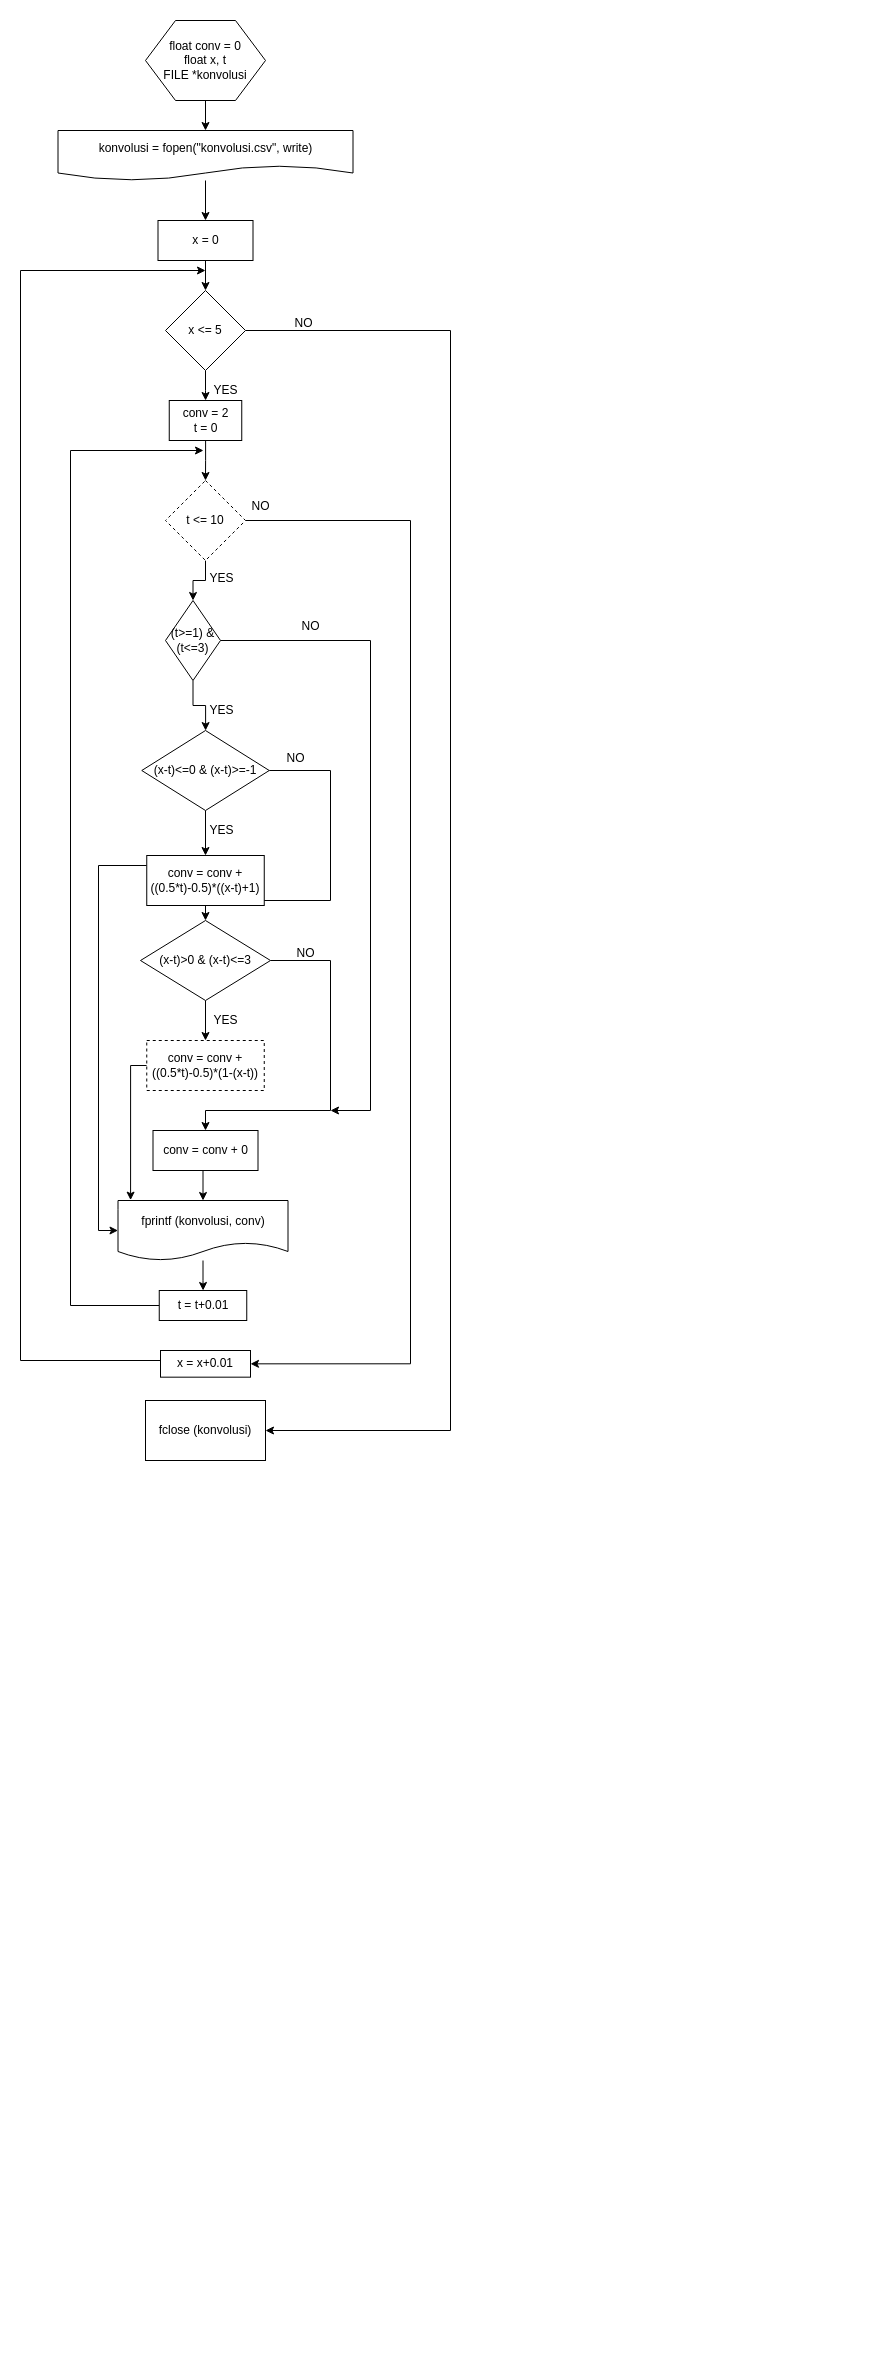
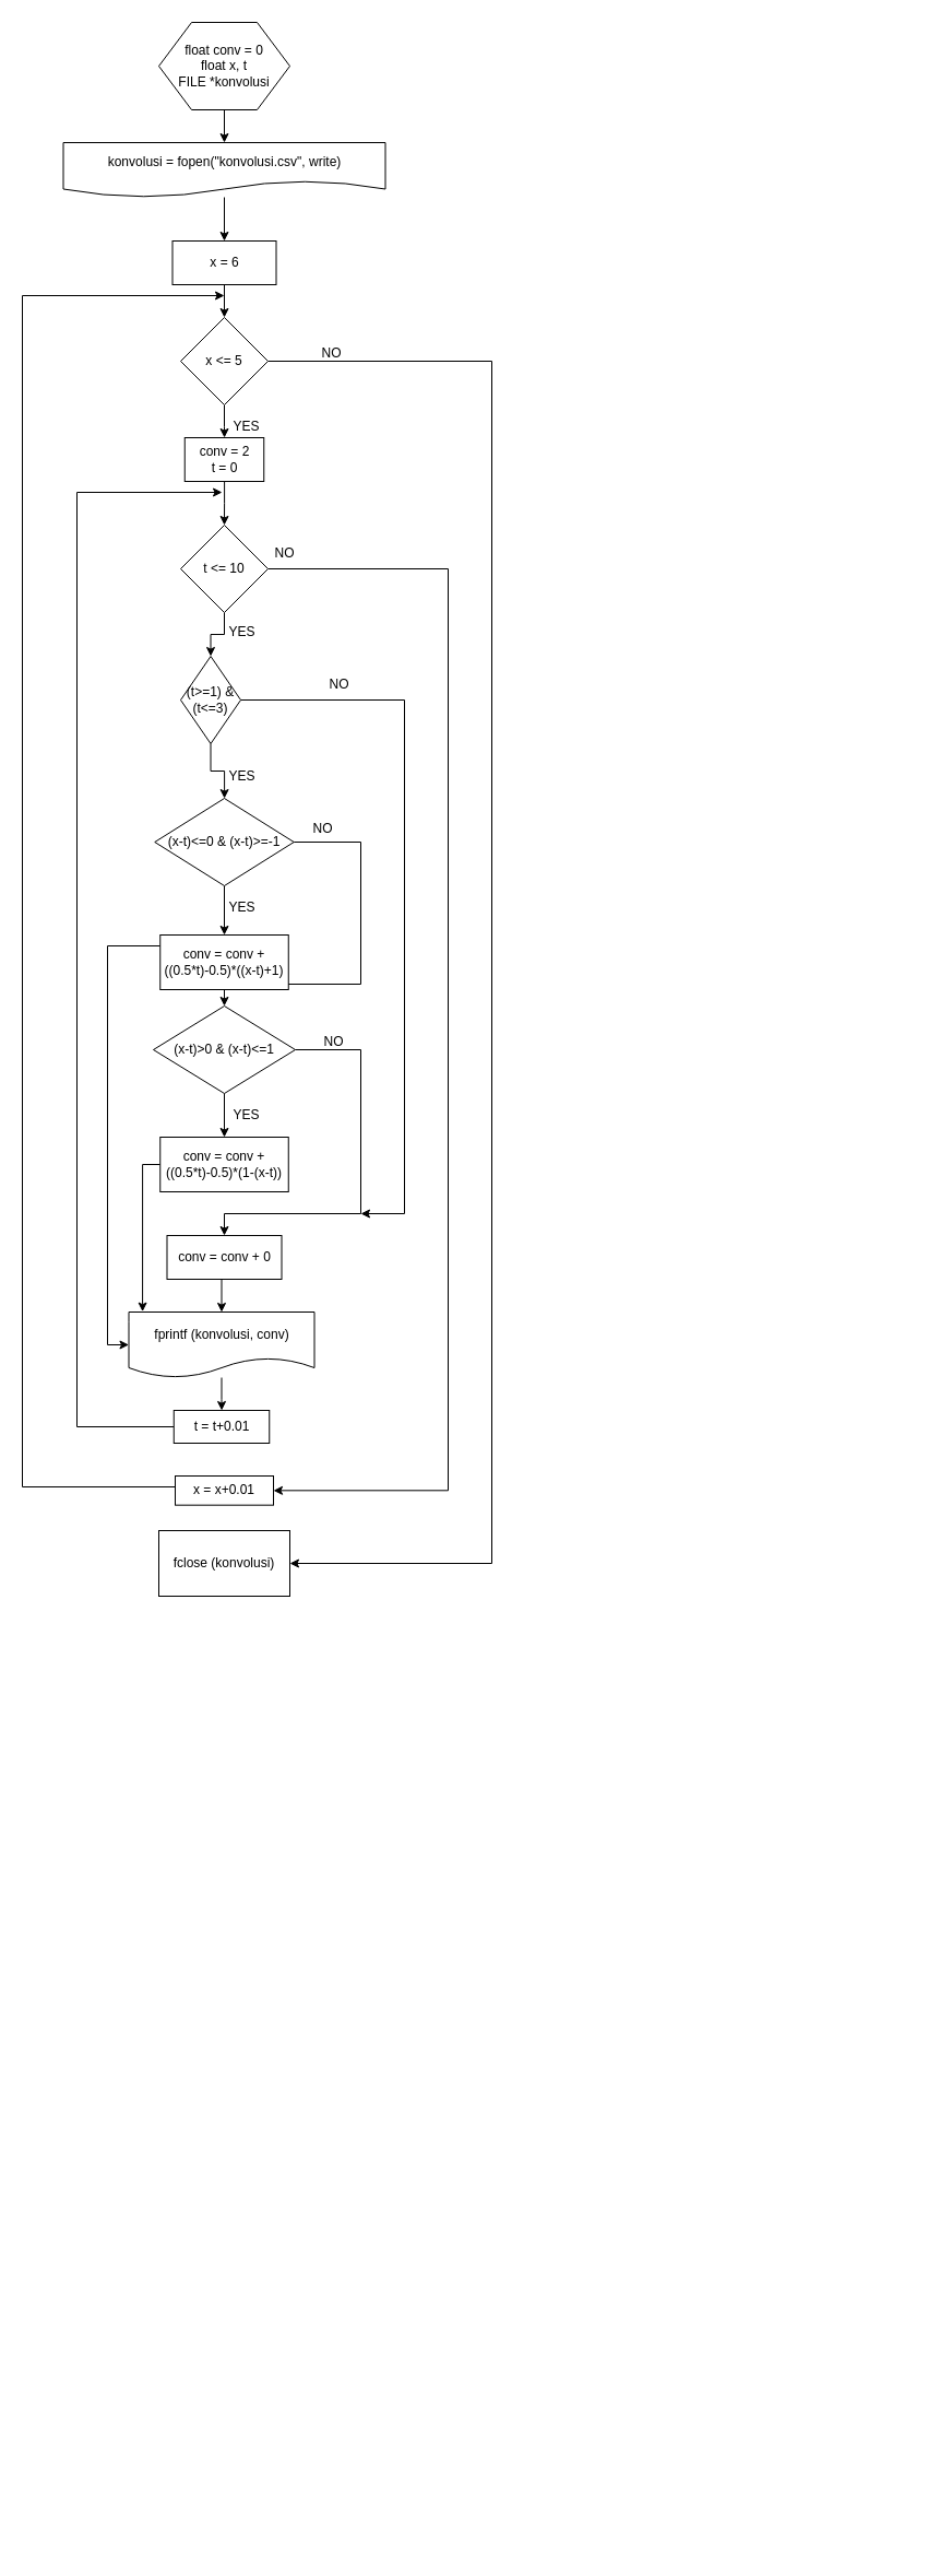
- <mxCell id="8" value="x = 0" style="rounded=0;whiteSpace=wrap;html=1;" parent="1" vertex="1"><mxGeometry x="157.5" y="220" width="95" height="40" as="geometry" /></mxCell>
+ <mxCell id="8" value="x = 6" style="rounded=0;whiteSpace=wrap;html=1;" parent="1" vertex="1"><mxGeometry x="157.5" y="220" width="95" height="40" as="geometry" /></mxCell>
- <mxCell id="17" value="t &amp;lt;= 10" style="rhombus;whiteSpace=wrap;html=1;dashed=1;" parent="1" vertex="1"><mxGeometry x="165" y="480" width="80" height="80" as="geometry" /></mxCell>
+ <mxCell id="17" value="t &amp;lt;= 10" style="rhombus;whiteSpace=wrap;html=1;" parent="1" vertex="1"><mxGeometry x="165" y="480" width="80" height="80" as="geometry" /></mxCell>
- <mxCell id="31" value="&lt;span style=&quot;white-space: normal&quot;&gt;(x-t)&amp;gt;0 &amp;amp; (x-t)&amp;lt;=3&lt;/span&gt;" style="rhombus;whiteSpace=wrap;html=1;" parent="1" vertex="1"><mxGeometry x="140" y="920" width="130" height="80" as="geometry" /></mxCell>
+ <mxCell id="31" value="&lt;span style=&quot;white-space: normal&quot;&gt;(x-t)&amp;gt;0 &amp;amp; (x-t)&amp;lt;=1&lt;/span&gt;" style="rhombus;whiteSpace=wrap;html=1;" parent="1" vertex="1"><mxGeometry x="140" y="920" width="130" height="80" as="geometry" /></mxCell>
- <mxCell id="35" value="conv = conv + ((0.5*t)-0.5)*(1-(x-t))" style="rounded=0;whiteSpace=wrap;html=1;dashed=1;" parent="1" vertex="1"><mxGeometry x="146.25" y="1040" width="117.5" height="50" as="geometry" /></mxCell>
+ <mxCell id="35" value="conv = conv + ((0.5*t)-0.5)*(1-(x-t))" style="rounded=0;whiteSpace=wrap;html=1;" parent="1" vertex="1"><mxGeometry x="146.25" y="1040" width="117.5" height="50" as="geometry" /></mxCell>
